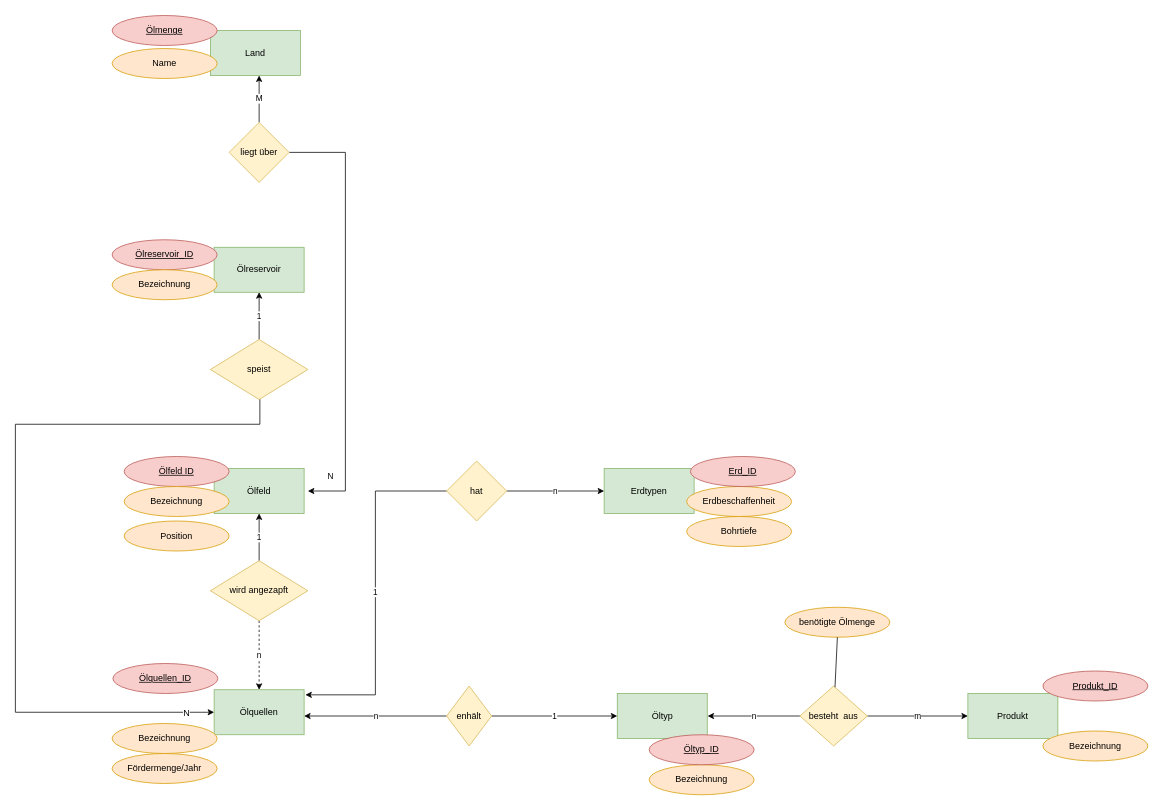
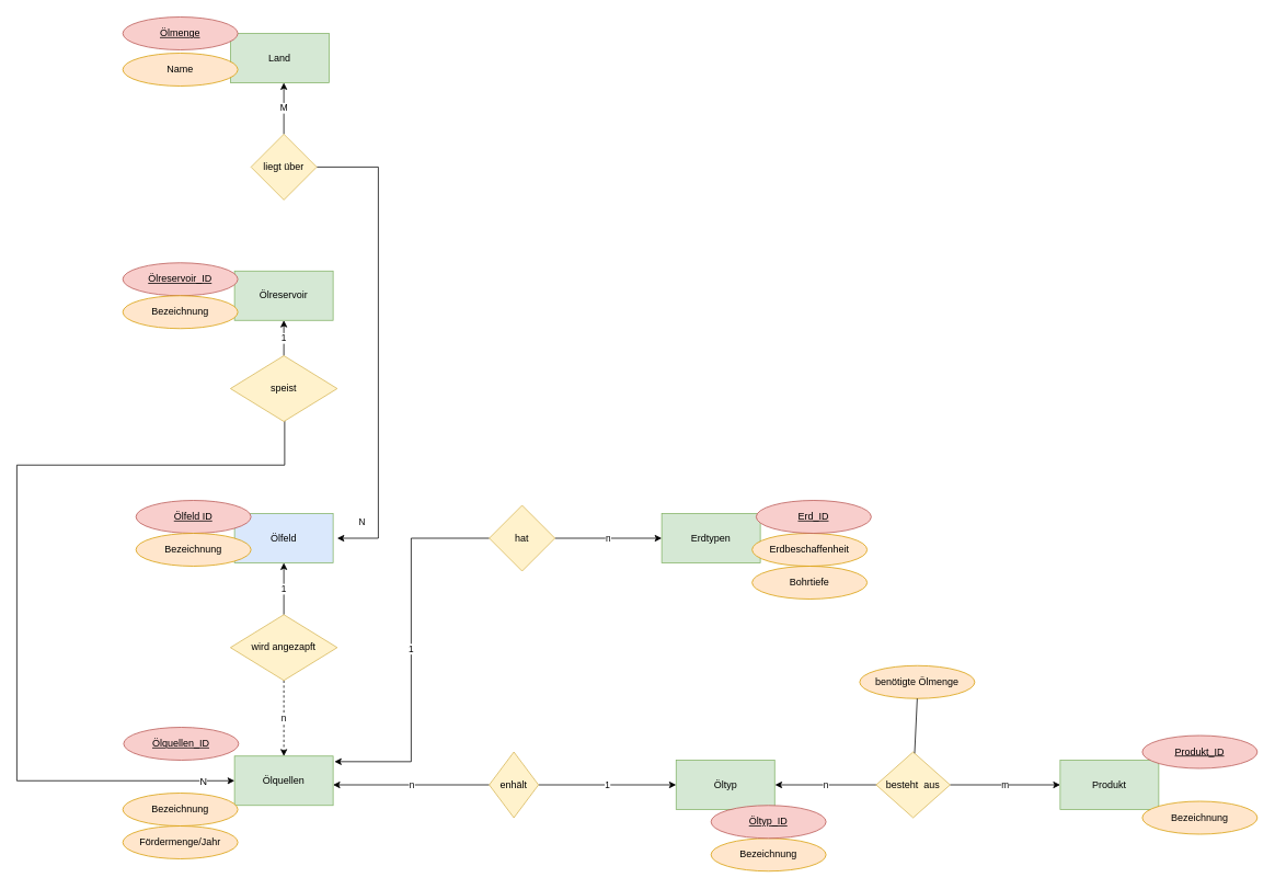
- <mxCell parent="1" value="speist" id="31" vertex="1" style="rhombus;whiteSpace=wrap;html=1;fillColor=#fff2cc;strokeColor=#d6b656;"><mxGeometry as="geometry" height="80" width="130" y="452" x="280" /></mxCell>
+ <mxCell parent="1" value="speist" id="31" vertex="1" style="rhombus;whiteSpace=wrap;html=1;fillColor=#fff2cc;strokeColor=#d6b656;"><mxGeometry x="280" y="432" as="geometry" height="80" width="130" /></mxCell>
- <mxCell parent="1" value="Ölfeld" id="2" vertex="1" style="rounded=0;whiteSpace=wrap;html=1;fillColor=#d5e8d4;strokeColor=#82b366;"><mxGeometry as="geometry" height="60" width="120" y="624" x="285" /></mxCell>
+ <mxCell parent="1" value="Ölfeld" id="2" vertex="1" style="rounded=0;whiteSpace=wrap;html=1;fillColor=#dae8fc;strokeColor=#82b366;"><mxGeometry as="geometry" height="60" width="120" y="624" x="285" /></mxCell>
- <mxCell parent="1" value="Position" id="47" vertex="1" style="ellipse;whiteSpace=wrap;html=1;fillColor=#ffe6cc;strokeColor=#d79b00;"><mxGeometry as="geometry" height="40" width="140" y="694" x="165" /></mxCell>
